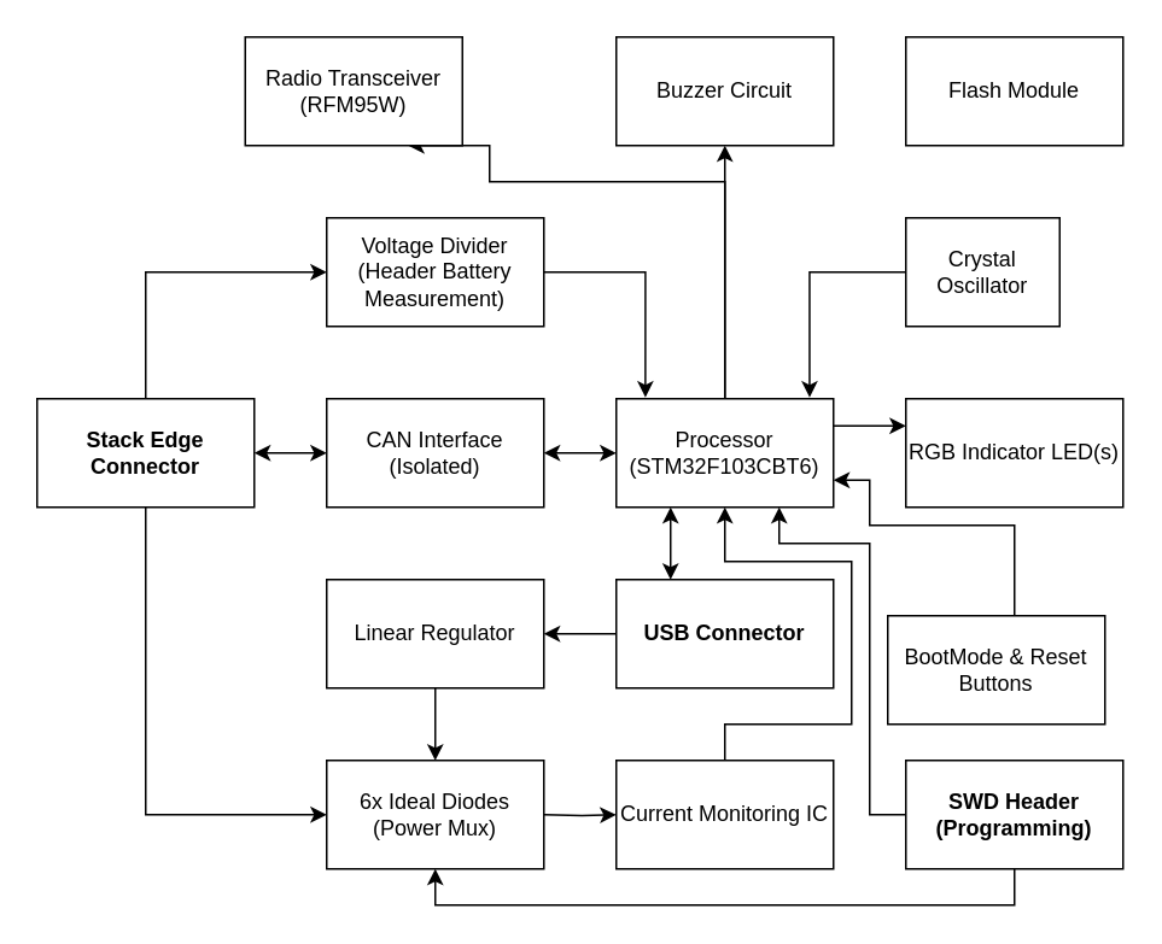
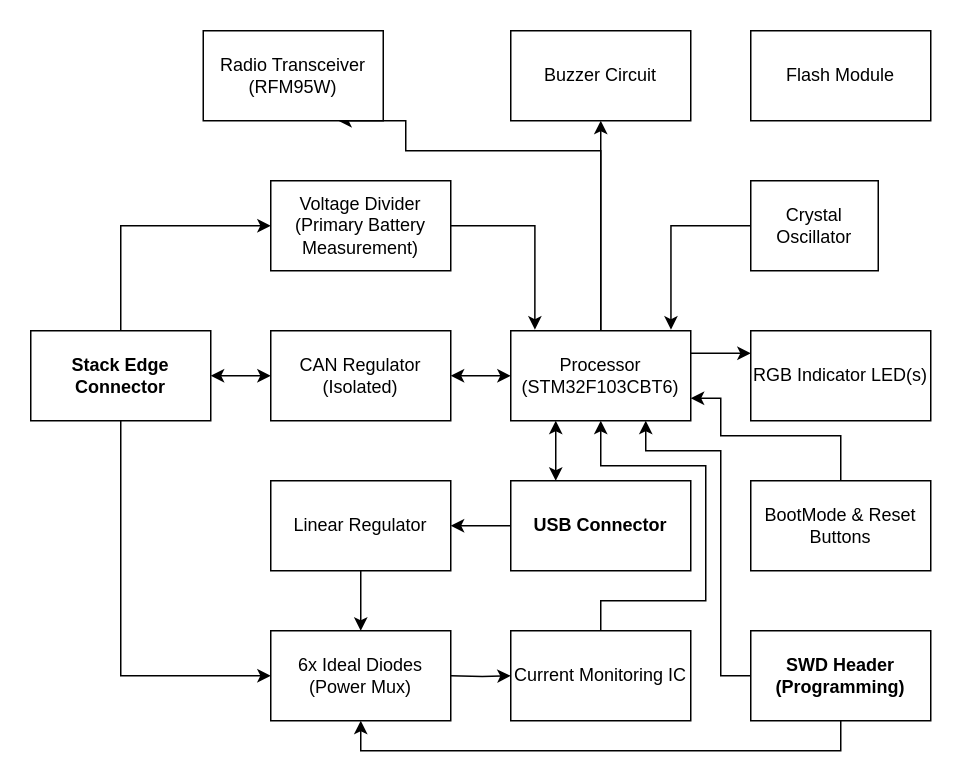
- <mxCell id="26" value="&lt;div&gt;Voltage Divider (Header Battery Measurement)&lt;br&gt;&lt;/div&gt;" style="whiteSpace=wrap;html=1;" vertex="1" parent="1"><mxGeometry x="180" y="120" width="120" height="60" as="geometry" /></mxCell>
+ <mxCell id="26" value="&lt;div&gt;Voltage Divider (Primary Battery Measurement)&lt;br&gt;&lt;/div&gt;" style="whiteSpace=wrap;html=1;" vertex="1" parent="1"><mxGeometry x="180" y="120" width="120" height="60" as="geometry" /></mxCell>
- <mxCell id="11" value="CAN Interface (Isolated)" style="whiteSpace=wrap;html=1;" vertex="1" parent="1"><mxGeometry x="180" y="220" width="120" height="60" as="geometry" /></mxCell>
+ <mxCell id="11" value="CAN Regulator (Isolated)" style="whiteSpace=wrap;html=1;" vertex="1" parent="1"><mxGeometry x="180" y="220" width="120" height="60" as="geometry" /></mxCell>
- <mxCell id="33" value="&lt;div&gt;BootMode &amp;amp; Reset&lt;/div&gt;&lt;div&gt;Buttons&lt;br&gt;&lt;/div&gt;" style="whiteSpace=wrap;html=1;" vertex="1" parent="1"><mxGeometry x="490" y="340" width="120" height="60" as="geometry" /></mxCell>
+ <mxCell id="33" value="&lt;div&gt;BootMode &amp;amp; Reset&lt;/div&gt;&lt;div&gt;Buttons&lt;br&gt;&lt;/div&gt;" style="whiteSpace=wrap;html=1;" vertex="1" parent="1"><mxGeometry x="500" y="320" width="120" height="60" as="geometry" /></mxCell>
